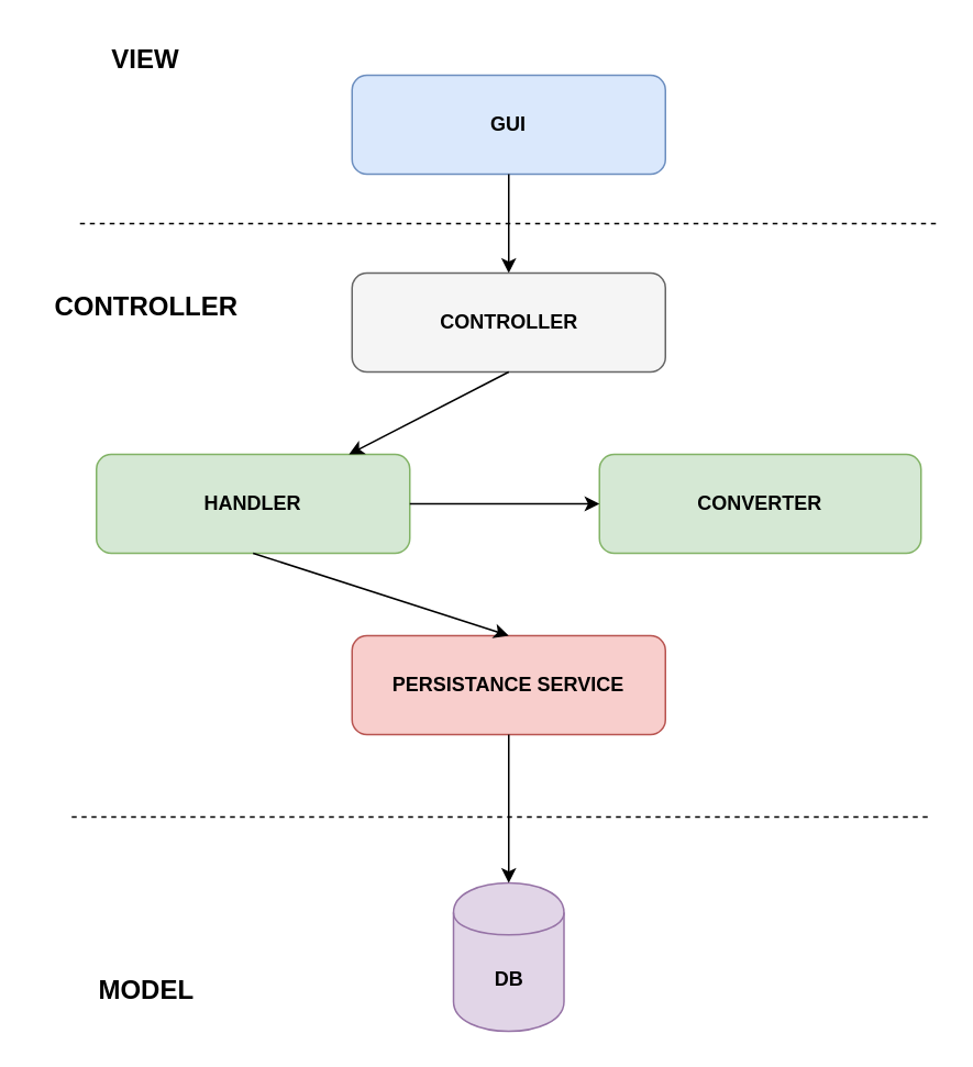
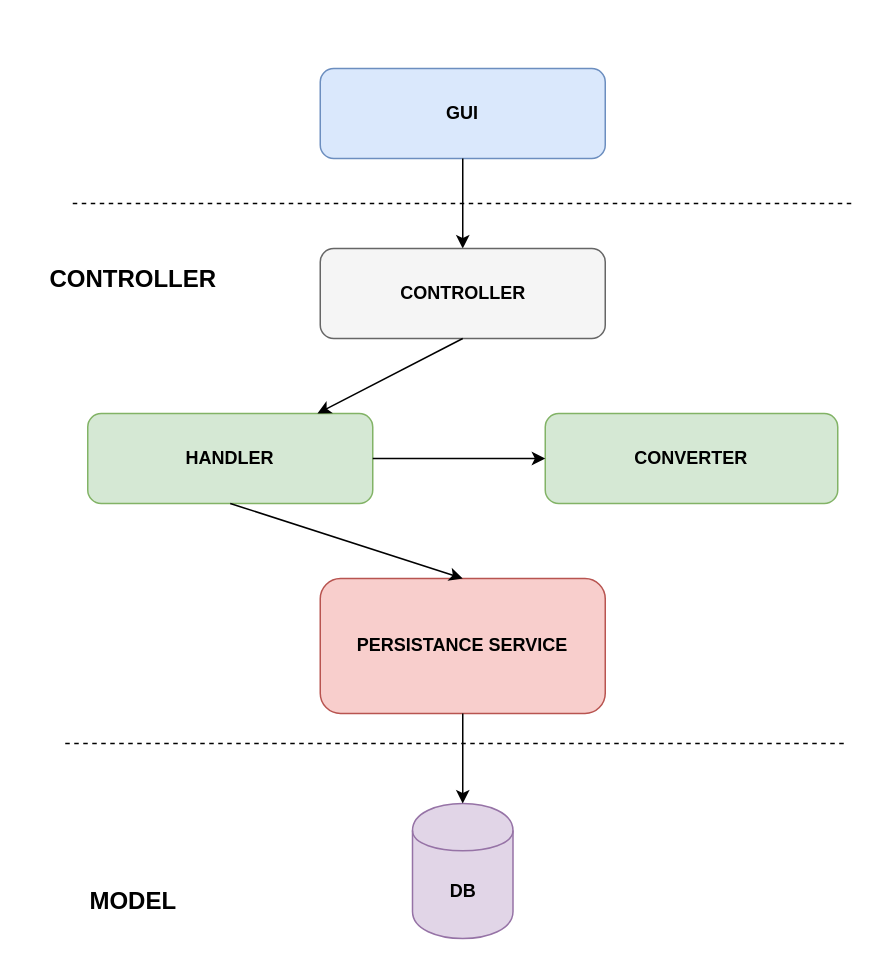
- <mxCell id="8" value="&lt;b&gt;&lt;font style=&quot;font-size: 16px&quot;&gt;VIEW&lt;/font&gt;&lt;/b&gt;" style="text;html=1;strokeColor=none;fillColor=none;align=center;verticalAlign=middle;whiteSpace=wrap;rounded=0;" vertex="1" parent="1"><mxGeometry x="33" y="20" width="110" height="30" as="geometry" /></mxCell>
- <mxCell id="12" value="&lt;b&gt;PERSISTANCE SERVICE&lt;/b&gt;" style="rounded=1;whiteSpace=wrap;html=1;fillColor=#f8cecc;strokeColor=#b85450;" vertex="1" parent="1"><mxGeometry x="213" y="385" width="190" height="60" as="geometry" /></mxCell>
+ <mxCell id="12" value="&lt;b&gt;PERSISTANCE SERVICE&lt;/b&gt;" style="rounded=1;whiteSpace=wrap;html=1;fillColor=#f8cecc;strokeColor=#b85450;" vertex="1" parent="1"><mxGeometry x="213" y="385" width="190" height="90" as="geometry" /></mxCell>
